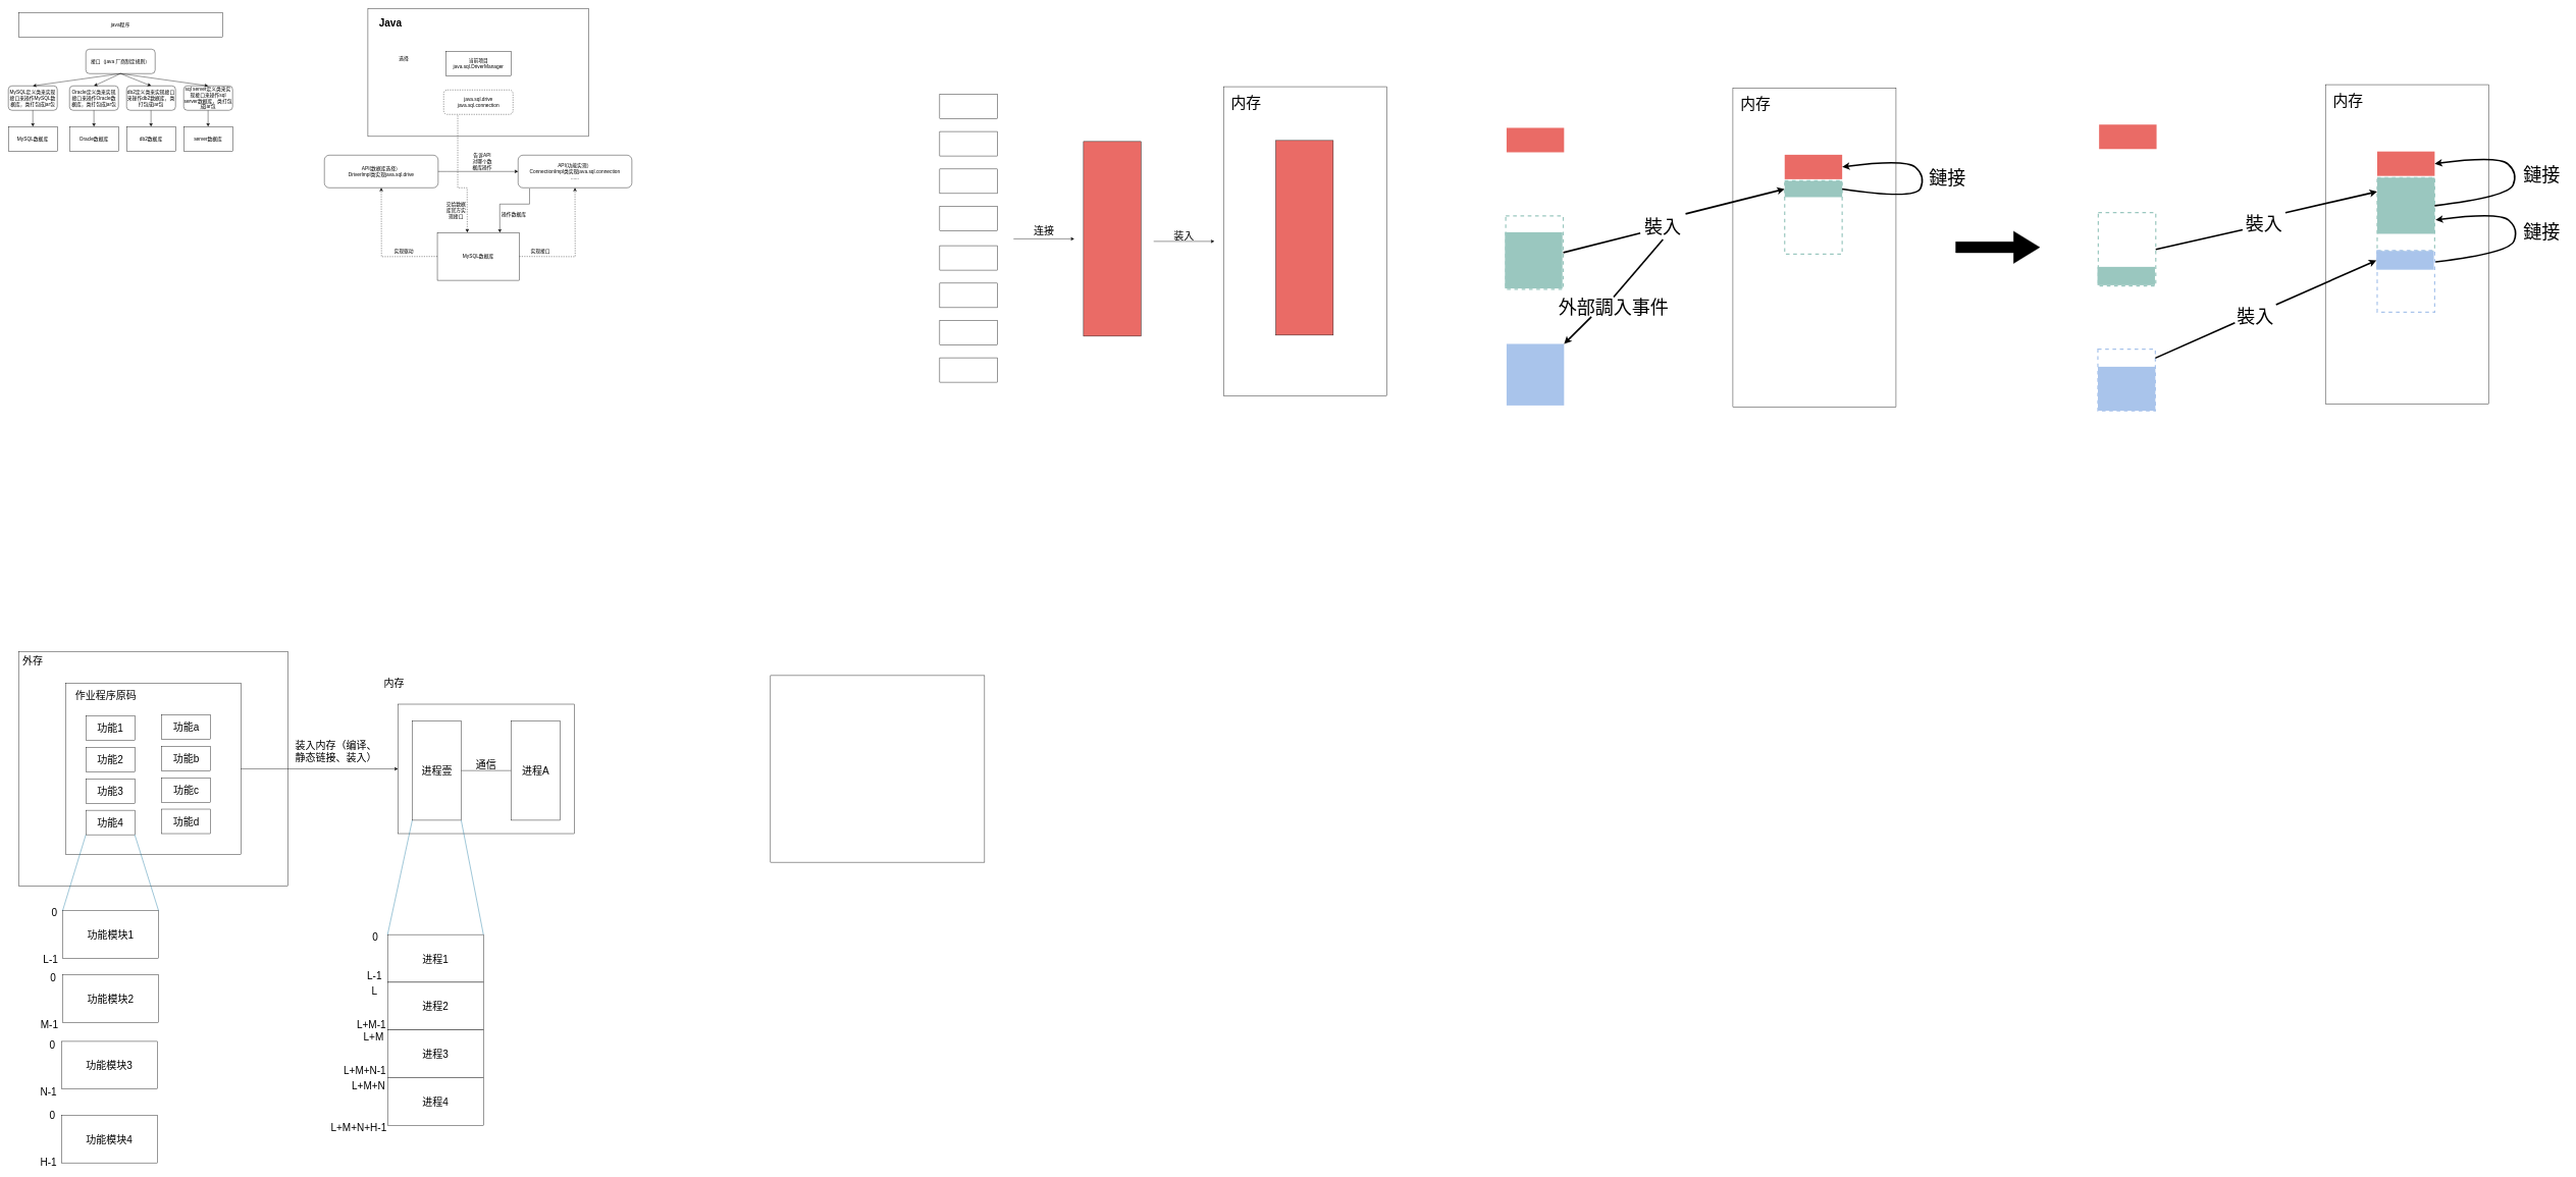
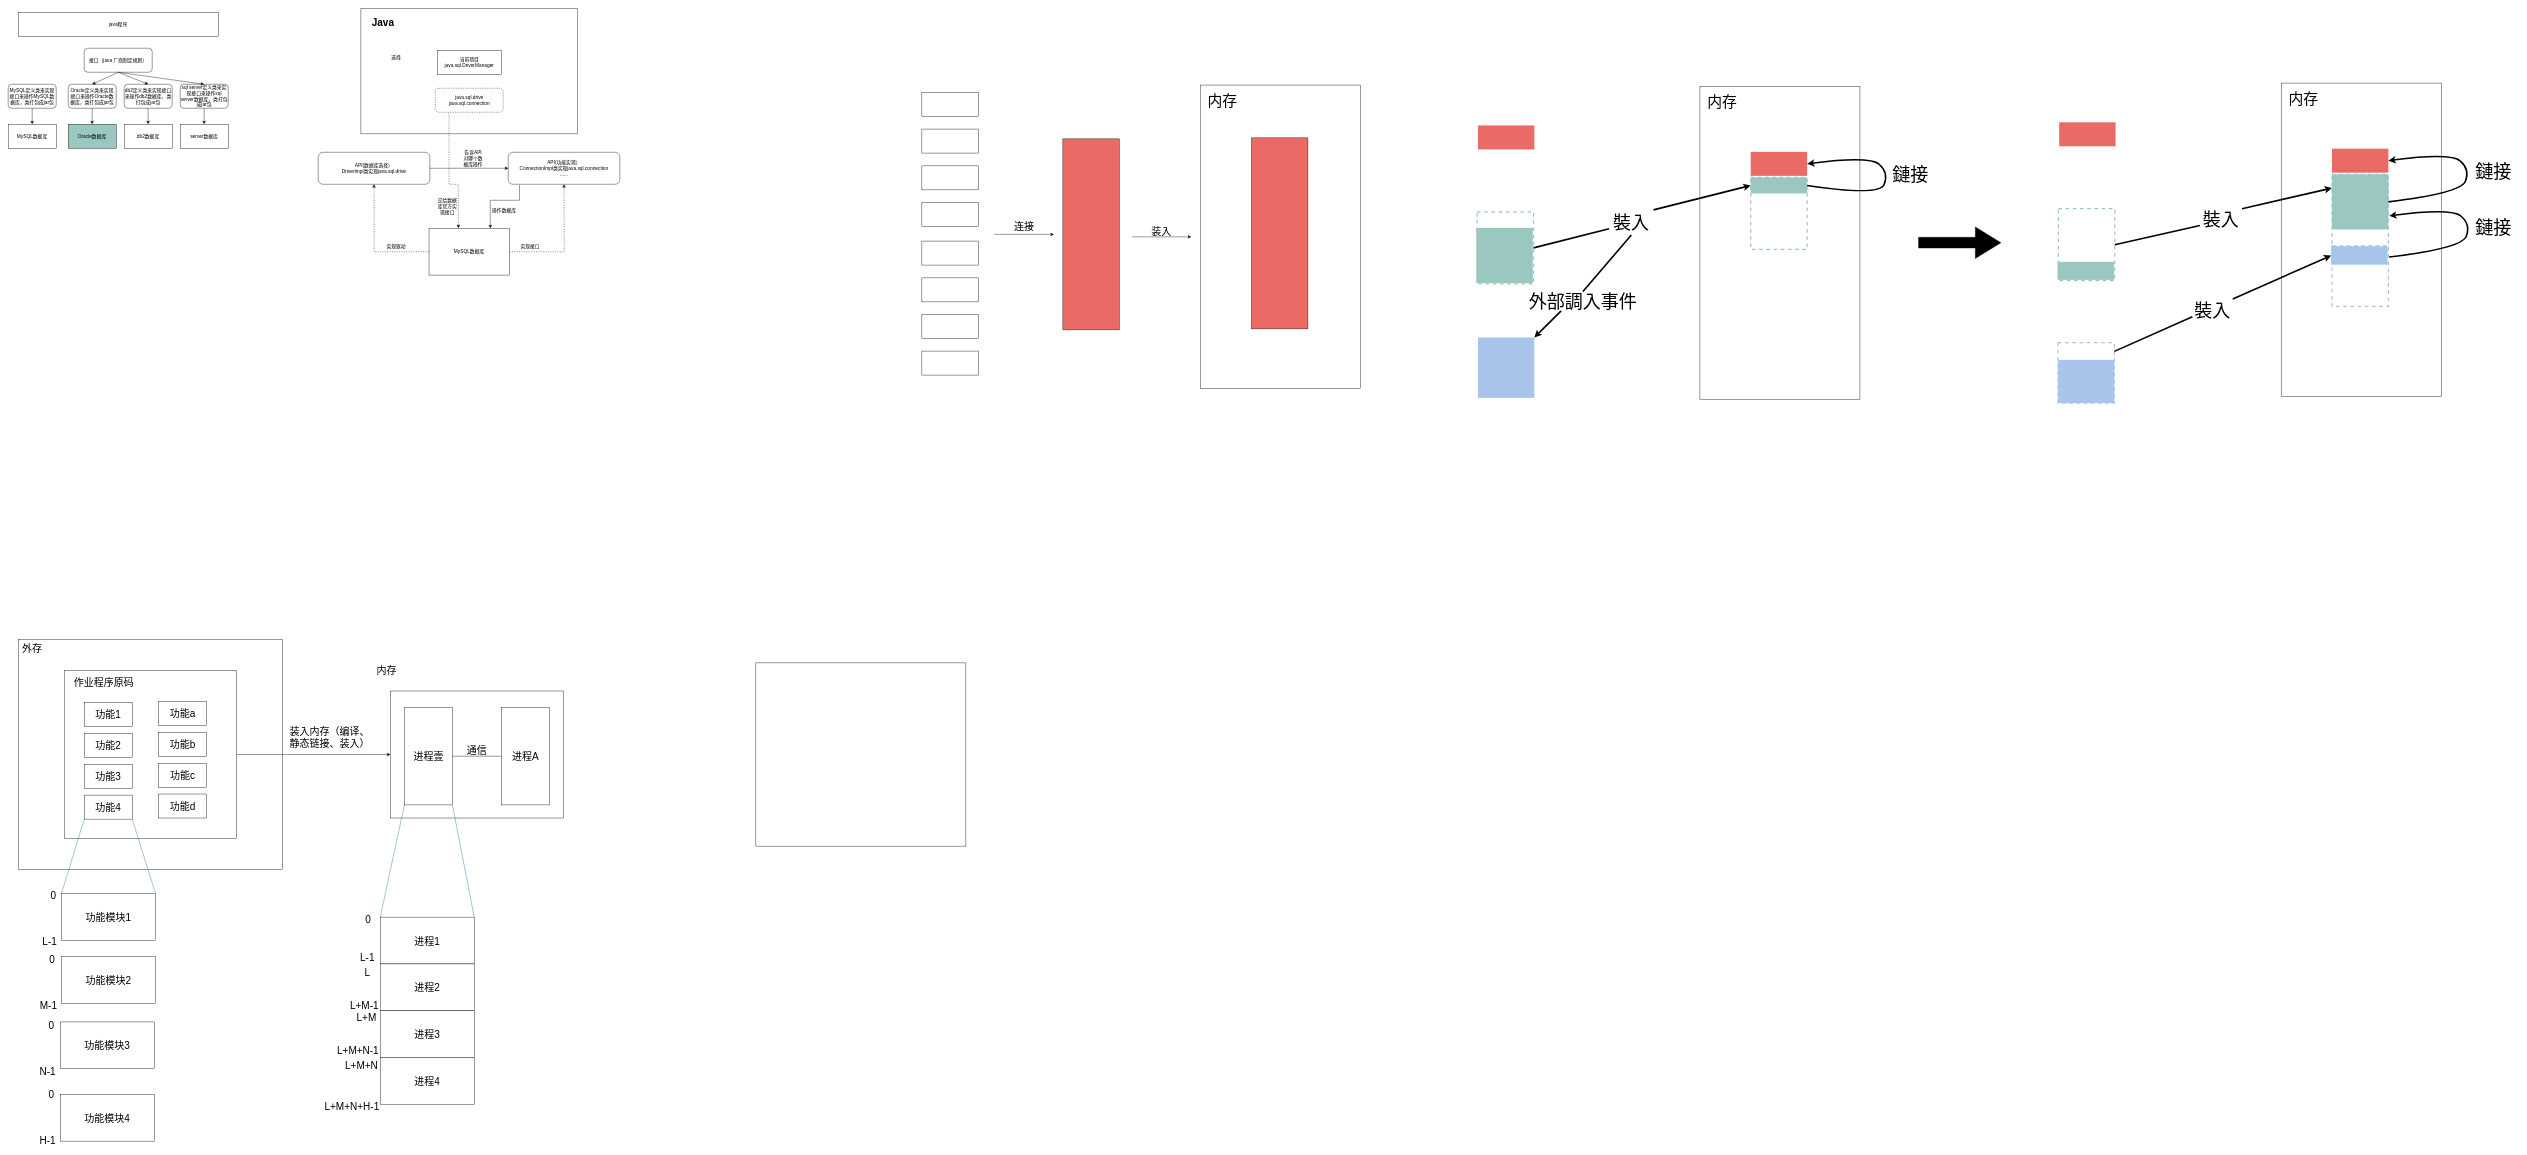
- <mxCell id="14" value="" style="endArrow=classic;html=1;rounded=0;exitX=0.5;exitY=1;exitDx=0;exitDy=0;entryX=0.5;entryY=0;entryDx=0;entryDy=0;" edge="1" parent="1" source="5" target="6"><mxGeometry width="50" height="50" relative="1" as="geometry"><mxPoint x="325" y="210" as="sourcePoint" /><mxPoint x="375" y="160" as="targetPoint" /></mxGeometry></mxCell>
- <mxCell id="13" value="Oracle数据库" style="rounded=0;whiteSpace=wrap;html=1;" vertex="1" parent="1"><mxGeometry x="170" y="310" width="120" height="60" as="geometry" /></mxCell>
+ <mxCell id="13" value="Oracle数据库" style="rounded=0;whiteSpace=wrap;html=1;fillColor=#9ac7bf;" vertex="1" parent="1"><mxGeometry x="170" y="310" width="120" height="60" as="geometry" /></mxCell>
